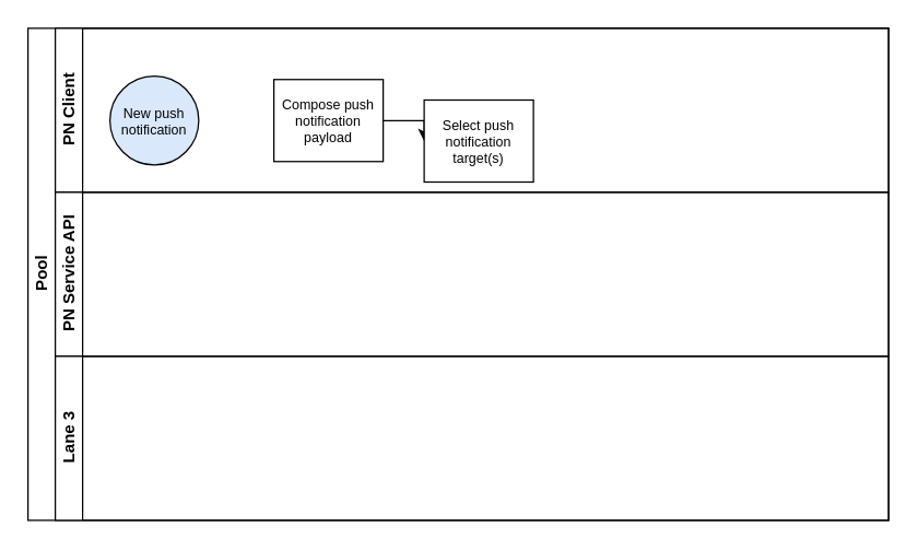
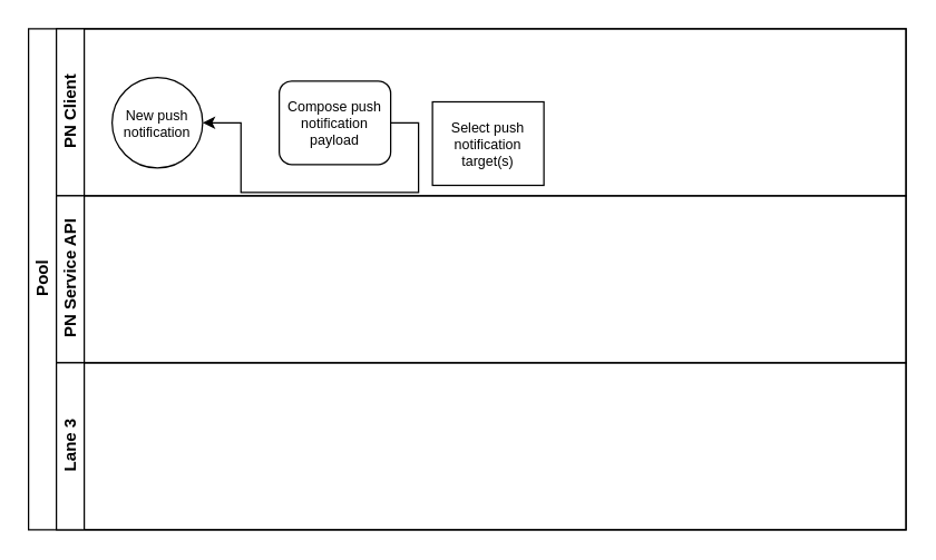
- <mxCell id="4" value="New push notification" style="ellipse;whiteSpace=wrap;html=1;fontSize=10;rotation=0;fillColor=#dae8fc;" parent="3" vertex="1"><mxGeometry x="40" y="35" width="65" height="65" as="geometry" /></mxCell>
+ <mxCell id="4" value="New push notification" style="ellipse;whiteSpace=wrap;html=1;fontSize=10;rotation=0;" parent="3" vertex="1"><mxGeometry x="40" y="35" width="65" height="65" as="geometry" /></mxCell>
- <mxCell id="6" value="Compose push notification payload" style="rounded=0;whiteSpace=wrap;html=1;fontFamily=Helvetica;fontSize=10;fontColor=#000000;align=center;" parent="3" vertex="1"><mxGeometry x="160" y="37.5" width="80" height="60" as="geometry" /></mxCell>
+ <mxCell id="6" value="Compose push notification payload" style="whiteSpace=wrap;html=1;fontFamily=Helvetica;fontSize=10;fontColor=#000000;align=center;rounded=1;" parent="3" vertex="1"><mxGeometry x="160" y="37.5" width="80" height="60" as="geometry" /></mxCell>
- <mxCell id="5" style="edgeStyle=orthogonalEdgeStyle;rounded=0;orthogonalLoop=1;jettySize=auto;html=1;exitX=1;exitY=0.5;exitDx=0;exitDy=0;entryX=0;entryY=0.5;entryDx=0;entryDy=0;" edge="1" parent="3" source="6" target="7"><mxGeometry relative="1" as="geometry" /></mxCell>
+ <mxCell id="5" style="edgeStyle=orthogonalEdgeStyle;rounded=0;orthogonalLoop=1;jettySize=auto;html=1;exitX=1;exitY=0.5;exitDx=0;exitDy=0;" edge="1" parent="3" source="6" target="4"><mxGeometry relative="1" as="geometry" /></mxCell>
